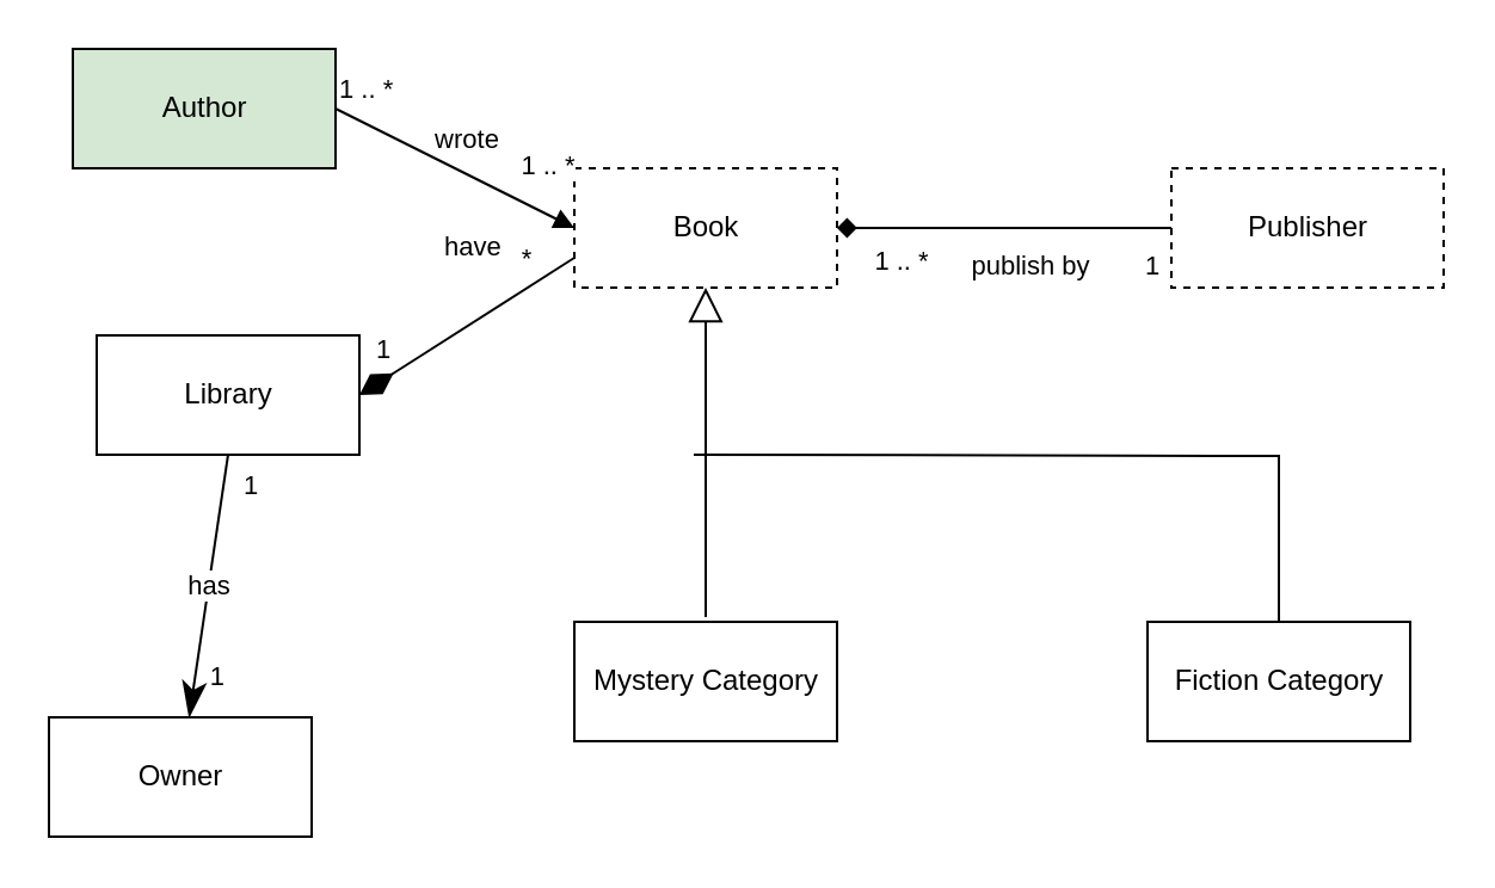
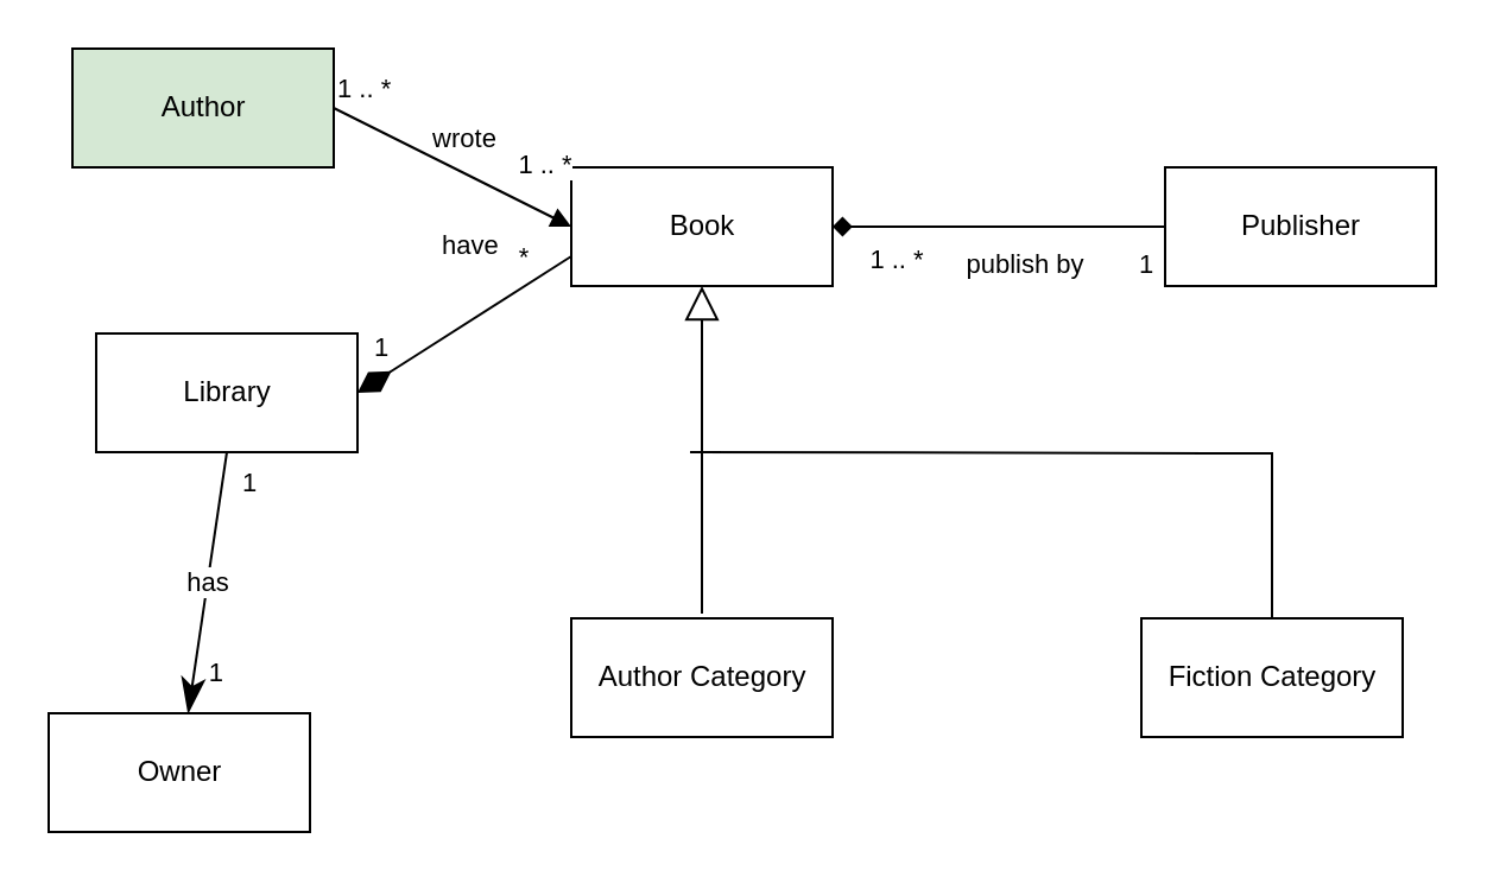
- <mxCell id="2" value="Book" style="html=1;dashed=1;" parent="1" vertex="1"><mxGeometry x="240" y="70" width="110" height="50" as="geometry" /></mxCell>
+ <mxCell id="2" value="Book" style="html=1;" parent="1" vertex="1"><mxGeometry x="240" y="70" width="110" height="50" as="geometry" /></mxCell>
- <mxCell id="5" value="Publisher" style="html=1;dashed=1;" parent="1" vertex="1"><mxGeometry x="490" y="70" width="114" height="50" as="geometry" /></mxCell>
+ <mxCell id="5" value="Publisher" style="html=1;" parent="1" vertex="1"><mxGeometry x="490" y="70" width="114" height="50" as="geometry" /></mxCell>
- <mxCell id="9" value="Mystery Category" style="html=1;" parent="1" vertex="1"><mxGeometry x="240" y="260" width="110" height="50" as="geometry" /></mxCell>
+ <mxCell id="9" value="Author Category" style="html=1;" parent="1" vertex="1"><mxGeometry x="240" y="260" width="110" height="50" as="geometry" /></mxCell>
